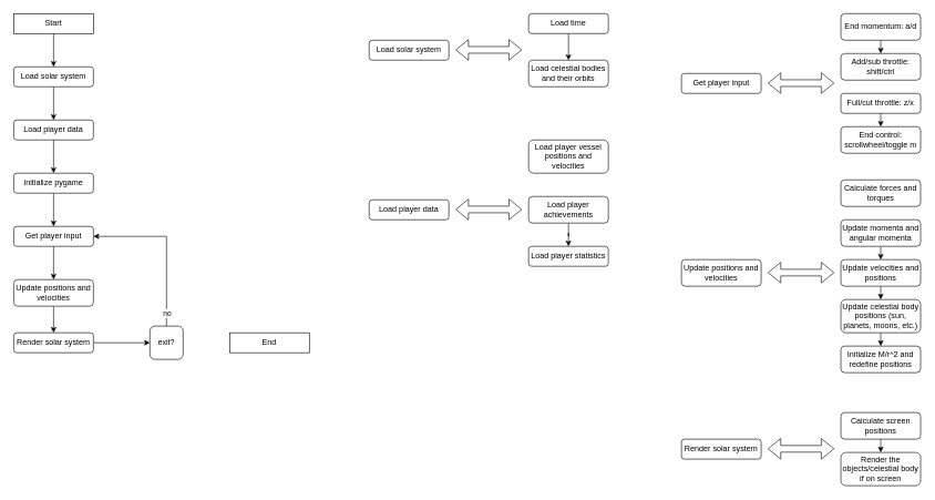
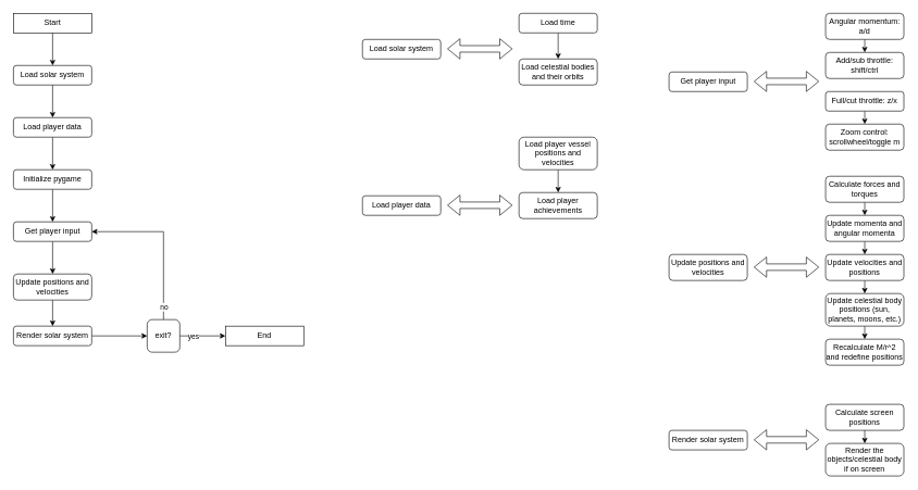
- <mxCell id="33" value="End momentum: a/d" style="rounded=1;whiteSpace=wrap;html=1;" vertex="1" parent="1"><mxGeometry x="1265" y="20" width="120" height="40" as="geometry" /></mxCell>
+ <mxCell id="33" value="Angular momentum: a/d" style="rounded=1;whiteSpace=wrap;html=1;" vertex="1" parent="1"><mxGeometry x="1265" y="20" width="120" height="40" as="geometry" /></mxCell>
- <mxCell id="37" value="End control: scrollwheel/toggle m" style="rounded=1;whiteSpace=wrap;html=1;" vertex="1" parent="1"><mxGeometry x="1265" y="190" width="120" height="40" as="geometry" /></mxCell>
+ <mxCell id="37" value="Zoom control: scrollwheel/toggle m" style="rounded=1;whiteSpace=wrap;html=1;" vertex="1" parent="1"><mxGeometry x="1265" y="190" width="120" height="40" as="geometry" /></mxCell>
+ <mxCell id="27" style="edgeStyle=orthogonalEdgeStyle;rounded=0;orthogonalLoop=1;jettySize=auto;html=1;exitX=0.5;exitY=1;exitDx=0;exitDy=0;entryX=0.5;entryY=0;entryDx=0;entryDy=0;" edge="1" parent="1" source="28" target="26"><mxGeometry relative="1" as="geometry" /></mxCell>
+ <mxCell id="40" style="edgeStyle=orthogonalEdgeStyle;rounded=0;orthogonalLoop=1;jettySize=auto;html=1;exitX=0.5;exitY=1;exitDx=0;exitDy=0;entryX=0.5;entryY=0;entryDx=0;entryDy=0;" edge="1" parent="1" source="41" target="43"><mxGeometry relative="1" as="geometry" /></mxCell>
- <mxCell id="25" value="" style="edgeStyle=orthogonalEdgeStyle;rounded=0;orthogonalLoop=1;jettySize=auto;html=1;" edge="1" parent="1" source="26" target="29"><mxGeometry relative="1" as="geometry" /></mxCell>
- <mxCell id="29" value="Load player statistics" style="rounded=1;whiteSpace=wrap;html=1;" vertex="1" parent="1"><mxGeometry x="795" y="370" width="120" height="30" as="geometry" /></mxCell>
+ <mxCell id="18" value="" style="edgeStyle=orthogonalEdgeStyle;rounded=0;orthogonalLoop=1;jettySize=auto;html=1;" edge="1" parent="1" source="20" target="21"><mxGeometry relative="1" as="geometry" /></mxCell>
+ <mxCell id="19" value="yes" style="edgeLabel;html=1;align=center;verticalAlign=middle;resizable=0;points=[];" vertex="1" connectable="0" parent="18"><mxGeometry x="-0.188" y="-1" relative="1" as="geometry"><mxPoint x="-8" y="-1" as="offset" /></mxGeometry></mxCell>
- <mxCell id="48" value="Initialize M/r^2 and redefine positions" style="rounded=1;whiteSpace=wrap;html=1;" vertex="1" parent="1"><mxGeometry x="1265" y="520" width="120" height="40" as="geometry" /></mxCell>
+ <mxCell id="48" value="Recalculate M/r^2 and redefine positions" style="rounded=1;whiteSpace=wrap;html=1;" vertex="1" parent="1"><mxGeometry x="1265" y="520" width="120" height="40" as="geometry" /></mxCell>
